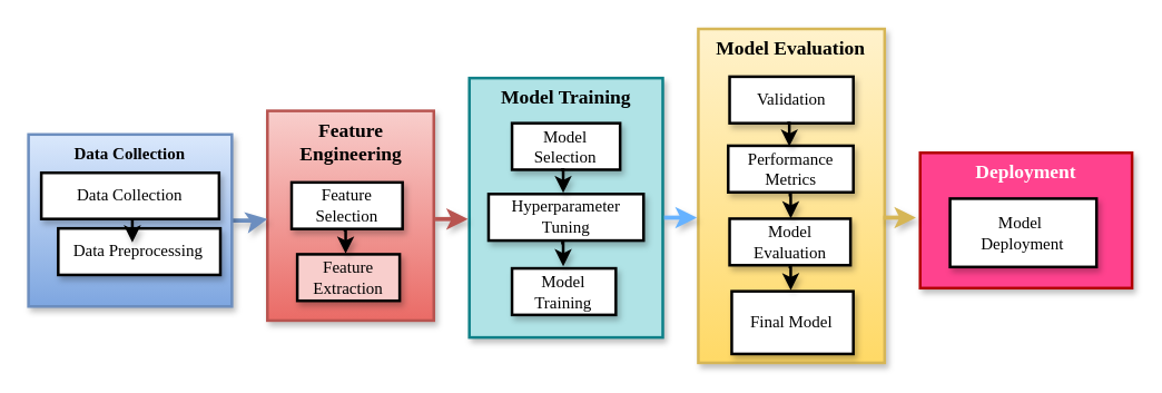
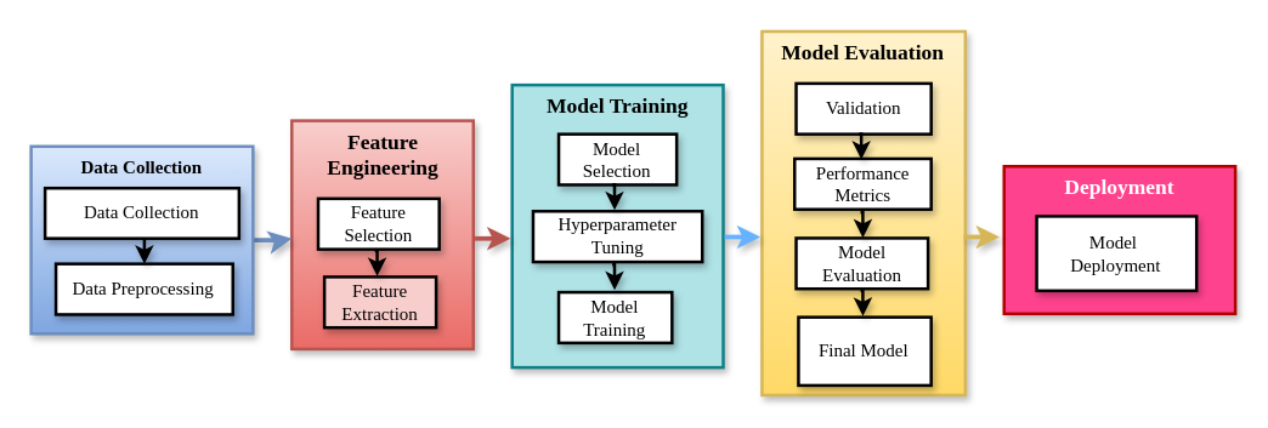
- <mxCell id="10" value="Data Preprocessing" style="whiteSpace=wrap;strokeWidth=2;fontFamily=Times New Roman;shadow=1;" vertex="1" parent="2"><mxGeometry x="21.351" y="143.287" width="116.497" height="33.418" as="geometry" /></mxCell>
+ <mxCell id="10" value="Data Preprocessing" style="whiteSpace=wrap;strokeWidth=2;fontFamily=Times New Roman;shadow=1;" vertex="1" parent="2"><mxGeometry x="16.351" y="153.287" width="116.497" height="33.418" as="geometry" /></mxCell>
